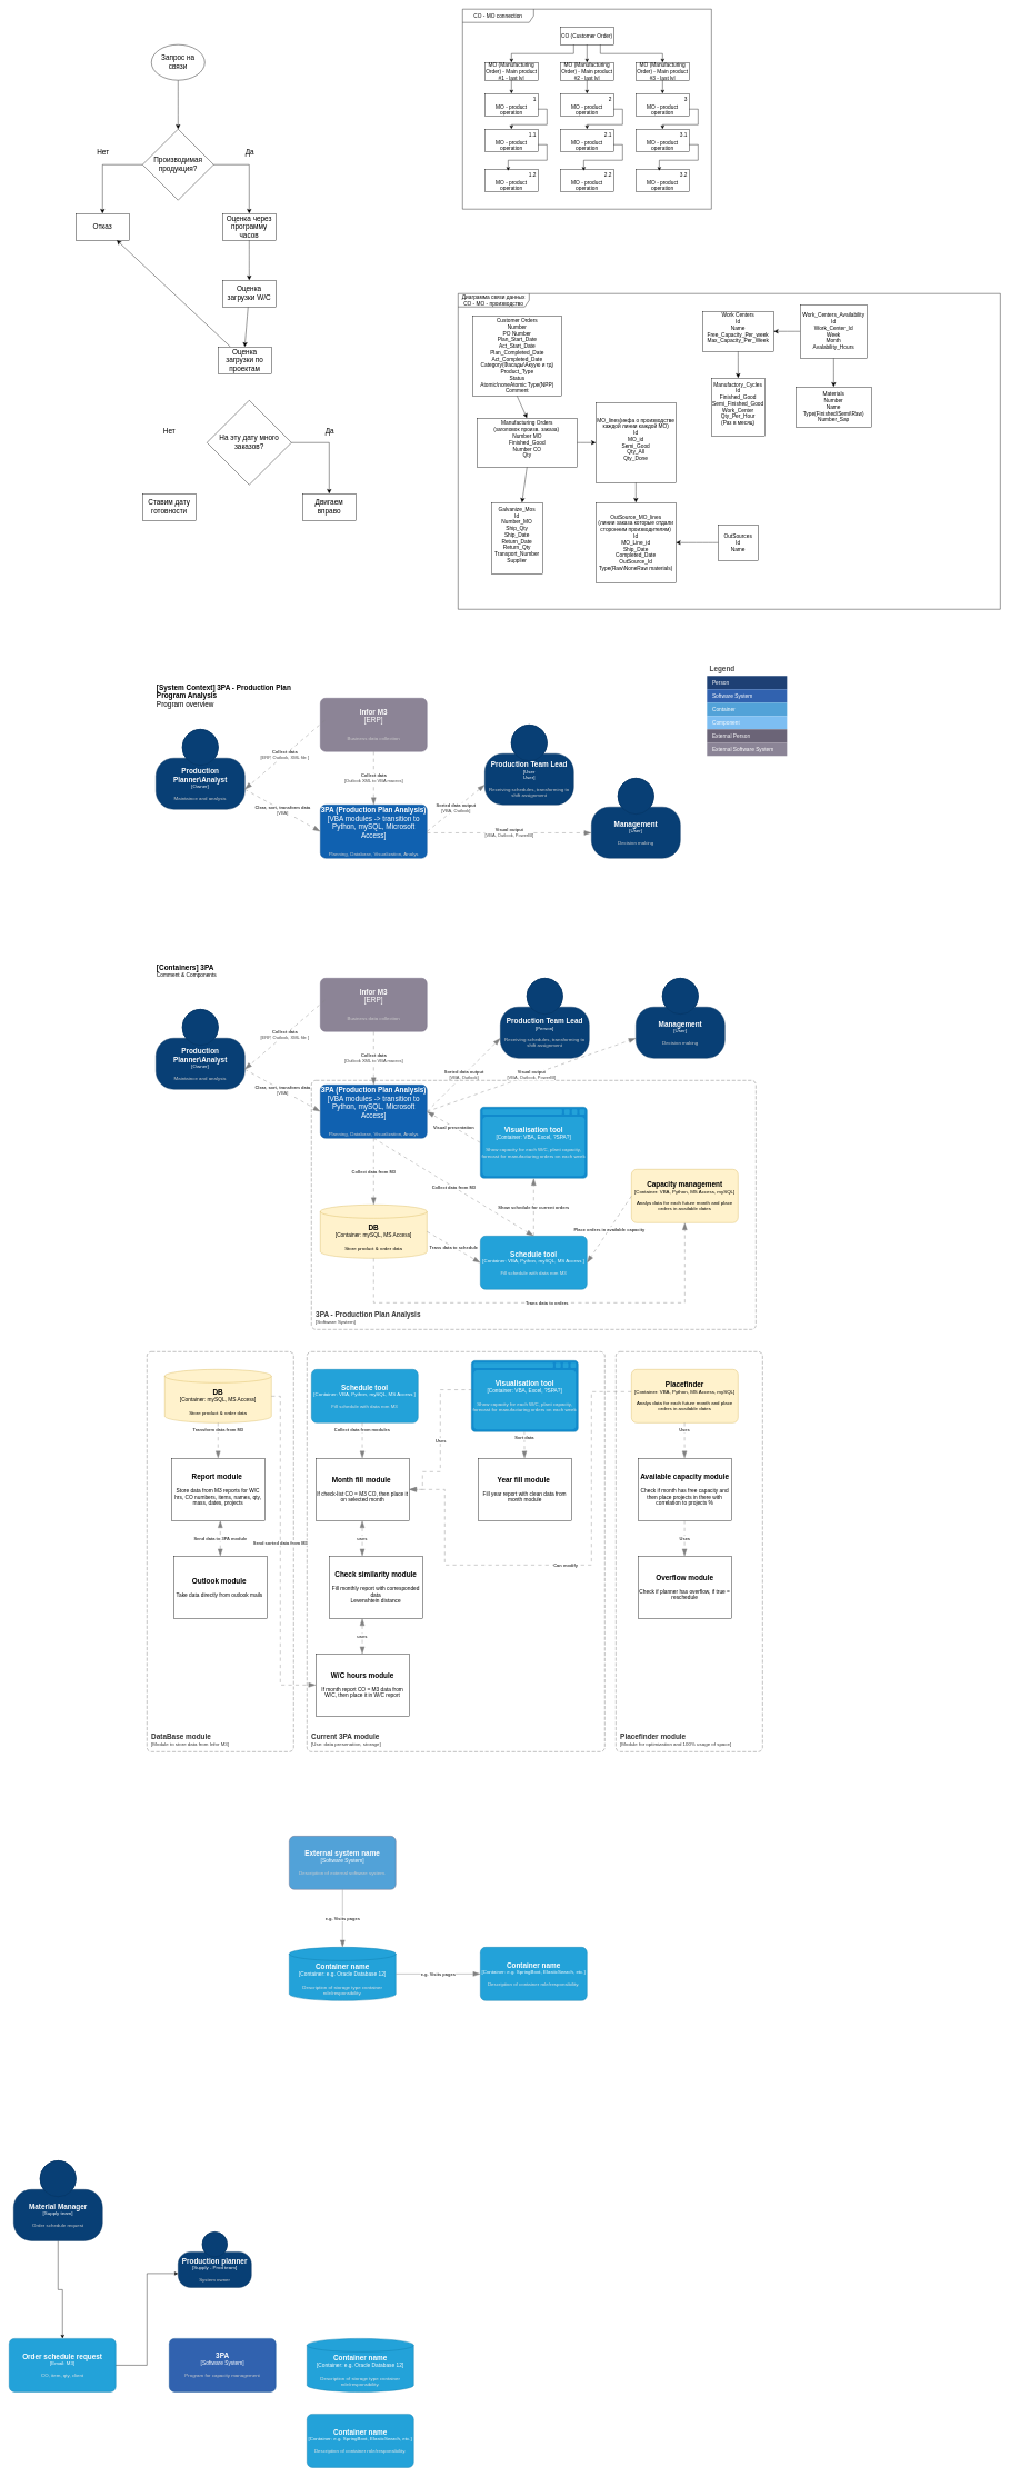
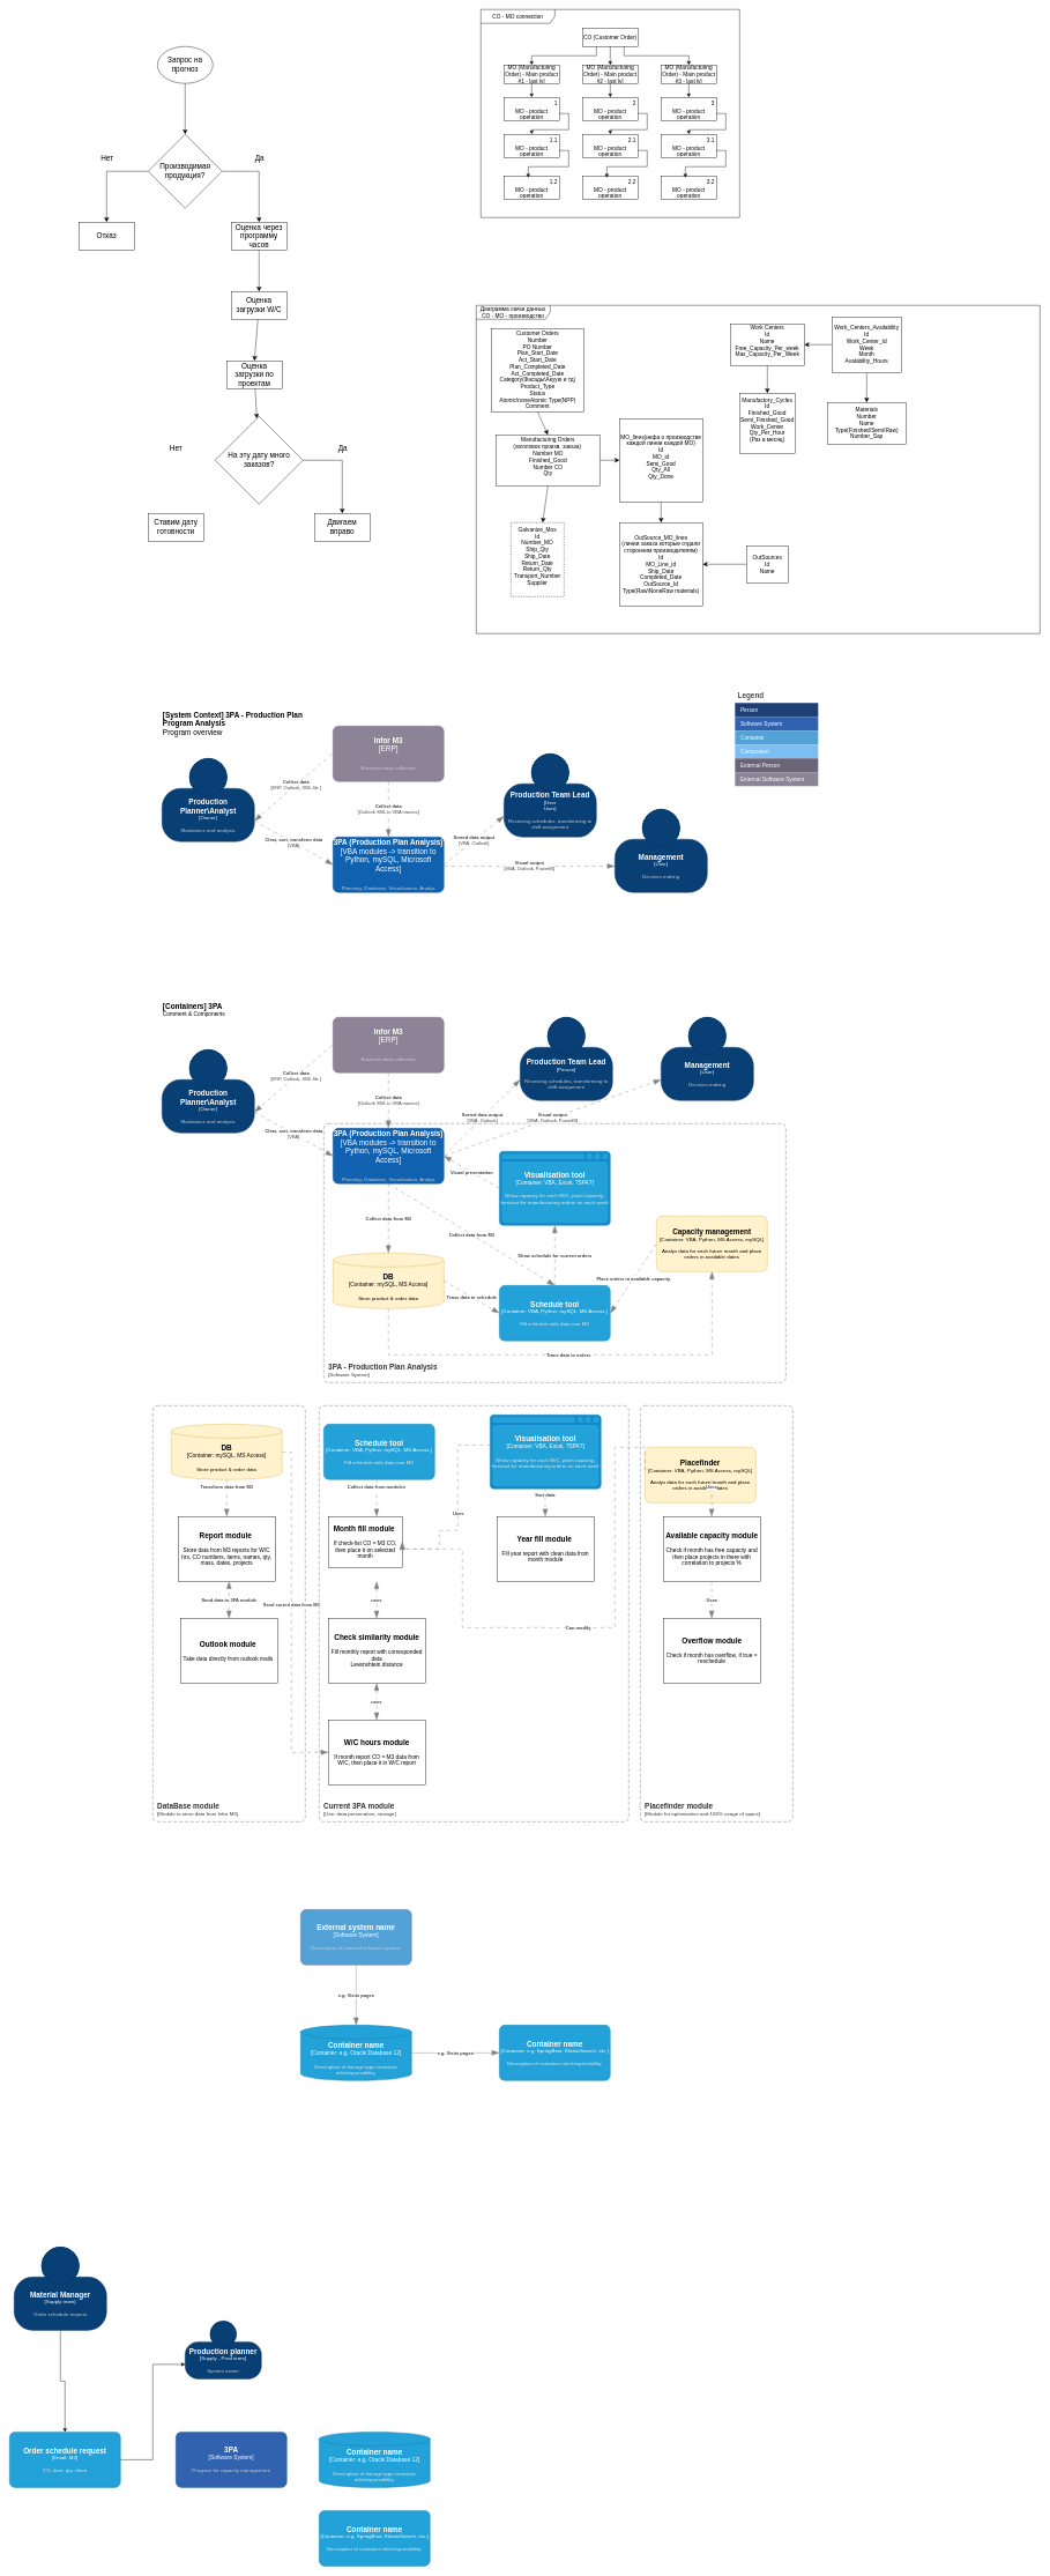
- <mxCell id="92" value="Запрос на связи" style="ellipse;whiteSpace=wrap;html=1;fontSize=16;" parent="1" vertex="1"><mxGeometry x="340" y="100" width="120" height="80" as="geometry" /></mxCell>
+ <mxCell id="92" value="Запрос на прогноз" style="ellipse;whiteSpace=wrap;html=1;fontSize=16;" parent="1" vertex="1"><mxGeometry x="340" y="100" width="120" height="80" as="geometry" /></mxCell>
- <mxCell id="101" style="edgeStyle=none;curved=1;rounded=0;orthogonalLoop=1;jettySize=auto;html=1;fontSize=12;startSize=8;endSize=8;" parent="1" source="102" target="100" edge="1"><mxGeometry relative="1" as="geometry" /></mxCell>
+ <mxCell id="101" style="edgeStyle=none;curved=1;rounded=0;orthogonalLoop=1;jettySize=auto;html=1;fontSize=12;startSize=8;endSize=8;" parent="1" source="102" target="107" edge="1"><mxGeometry relative="1" as="geometry" /></mxCell>
- <mxCell id="164" value="Galvanize_Mos&lt;br&gt;Id&lt;br&gt;Number_MO&lt;br&gt;Ship_Qty&lt;br&gt;Ship_Date&lt;br&gt;Return_Date&lt;br&gt;Return_Qty&lt;br&gt;Transport_Number&lt;br&gt;Supplier&lt;br&gt;&lt;div&gt;&lt;br&gt;&lt;/div&gt;" style="fontStyle=0;html=1;whiteSpace=wrap;" parent="148" vertex="1"><mxGeometry x="75" y="470" width="115" height="160" as="geometry" /></mxCell>
+ <mxCell id="164" value="Galvanize_Mos&lt;br&gt;Id&lt;br&gt;Number_MO&lt;br&gt;Ship_Qty&lt;br&gt;Ship_Date&lt;br&gt;Return_Date&lt;br&gt;Return_Qty&lt;br&gt;Transport_Number&lt;br&gt;Supplier&lt;br&gt;&lt;div&gt;&lt;br&gt;&lt;/div&gt;" style="fontStyle=0;html=1;whiteSpace=wrap;dashed=1;" parent="148" vertex="1"><mxGeometry x="75" y="470" width="115" height="160" as="geometry" /></mxCell>
- <mxCell id="40" value="&lt;font style=&quot;font-size: 16px&quot;&gt;&lt;b&gt;Placefinder&lt;/b&gt;&lt;/font&gt;&lt;div&gt;[Container: VBA, Python, MS Access, mySQL]&lt;/div&gt;&lt;br&gt;&lt;div&gt;&lt;font style=&quot;font-size: 11px&quot;&gt;&lt;font&gt;Analys data for each future month and place orders in available dates &lt;/font&gt;&lt;/font&gt;&lt;/div&gt;" style="rounded=1;whiteSpace=wrap;html=1;fontSize=11;labelBackgroundColor=none;align=center;arcSize=10;metaEdit=1;resizable=0;points=[[0.25,0,0],[0.5,0,0],[0.75,0,0],[1,0.25,0],[1,0.5,0],[1,0.75,0],[0.75,1,0],[0.5,1,0],[0.25,1,0],[0,0.75,0],[0,0.5,0],[0,0.25,0]];fillColor=#fff2cc;strokeColor=#d6b656;fontColor=default;" parent="38" vertex="1"><mxGeometry x="1090" y="40" width="240" height="120" as="geometry" /></mxCell>
+ <mxCell id="40" value="&lt;font style=&quot;font-size: 16px&quot;&gt;&lt;b&gt;Placefinder&lt;/b&gt;&lt;/font&gt;&lt;div&gt;[Container: VBA, Python, MS Access, mySQL]&lt;/div&gt;&lt;br&gt;&lt;div&gt;&lt;font style=&quot;font-size: 11px&quot;&gt;&lt;font&gt;Analys data for each future month and place orders in available dates &lt;/font&gt;&lt;/font&gt;&lt;/div&gt;" style="rounded=1;whiteSpace=wrap;html=1;fontSize=11;labelBackgroundColor=none;align=center;arcSize=10;metaEdit=1;resizable=0;points=[[0.25,0,0],[0.5,0,0],[0.75,0,0],[1,0.25,0],[1,0.5,0],[1,0.75,0],[0.75,1,0],[0.5,1,0],[0.25,1,0],[0,0.75,0],[0,0.5,0],[0,0.25,0]];fillColor=#fff2cc;strokeColor=#d6b656;fontColor=default;" parent="38" vertex="1"><mxGeometry x="1065" y="90" width="240" height="120" as="geometry" /></mxCell>
- <mxCell id="42" value="&lt;font style=&quot;font-size: 16px;&quot;&gt;&lt;b&gt;Month fill module&amp;nbsp;&lt;br&gt;&lt;/b&gt;&lt;/font&gt;&lt;br&gt;If check-list CO = M3 CO, then place it on selected month" style="rounded=0;whiteSpace=wrap;html=1;" parent="38" vertex="1"><mxGeometry x="380" y="240" width="210" height="140" as="geometry" /></mxCell>
+ <mxCell id="42" value="&lt;font style=&quot;font-size: 16px;&quot;&gt;&lt;b&gt;Month fill module&amp;nbsp;&lt;br&gt;&lt;/b&gt;&lt;/font&gt;&lt;br&gt;If check-list CO = M3 CO, then place it on selected month" style="rounded=0;whiteSpace=wrap;html=1;" parent="38" vertex="1"><mxGeometry x="380" y="240" width="160" height="110" as="geometry" /></mxCell>
- <mxCell id="44" value="&lt;font style=&quot;font-size: 16px;&quot;&gt;&lt;b&gt;Check similarity module&lt;br&gt;&lt;/b&gt;&lt;/font&gt;&lt;br&gt;Fill monthly report with corresponded data&lt;br&gt;Levenshtein distance" style="rounded=0;whiteSpace=wrap;html=1;" parent="38" vertex="1"><mxGeometry x="410" y="460" width="210" height="140" as="geometry" /></mxCell>
+ <mxCell id="44" value="&lt;font style=&quot;font-size: 16px;&quot;&gt;&lt;b&gt;Check similarity module&lt;br&gt;&lt;/b&gt;&lt;/font&gt;&lt;br&gt;Fill monthly report with corresponded data&lt;br&gt;Levenshtein distance" style="rounded=0;whiteSpace=wrap;html=1;" parent="38" vertex="1"><mxGeometry x="380" y="460" width="210" height="140" as="geometry" /></mxCell>
- <mxCell id="49" value="&lt;font style=&quot;font-size: 16px;&quot;&gt;&lt;b&gt;Overflow module&lt;br&gt;&lt;/b&gt;&lt;/font&gt;&lt;br&gt;Check if planner has overflow, if true = reschedule" style="rounded=0;whiteSpace=wrap;html=1;" parent="38" vertex="1"><mxGeometry x="1105" y="460" width="210" height="140" as="geometry" /></mxCell>
+ <mxCell id="49" value="&lt;font style=&quot;font-size: 16px;&quot;&gt;&lt;b&gt;Overflow module&lt;br&gt;&lt;/b&gt;&lt;/font&gt;&lt;br&gt;Check if month has overflow, if true = reschedule" style="rounded=0;whiteSpace=wrap;html=1;" parent="38" vertex="1"><mxGeometry x="1105" y="460" width="210" height="140" as="geometry" /></mxCell>
